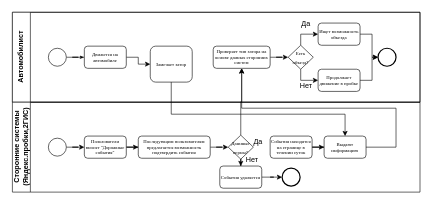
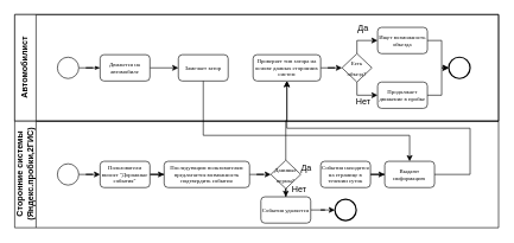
- <mxCell id="8" value="Замечает затор" style="rounded=1;whiteSpace=wrap;html=1;shadow=0;labelBackgroundColor=none;strokeWidth=1;fontFamily=Verdana;fontSize=8;align=center;" parent="3" vertex="1"><mxGeometry x="230" y="56.5" width="70" height="60" as="geometry" /></mxCell>
+ <mxCell id="8" value="Замечает затор" style="rounded=1;whiteSpace=wrap;html=1;shadow=0;labelBackgroundColor=none;strokeWidth=1;fontFamily=Verdana;fontSize=8;align=center;" parent="3" vertex="1"><mxGeometry x="230" y="56.5" width="70" height="37" as="geometry" /></mxCell>
